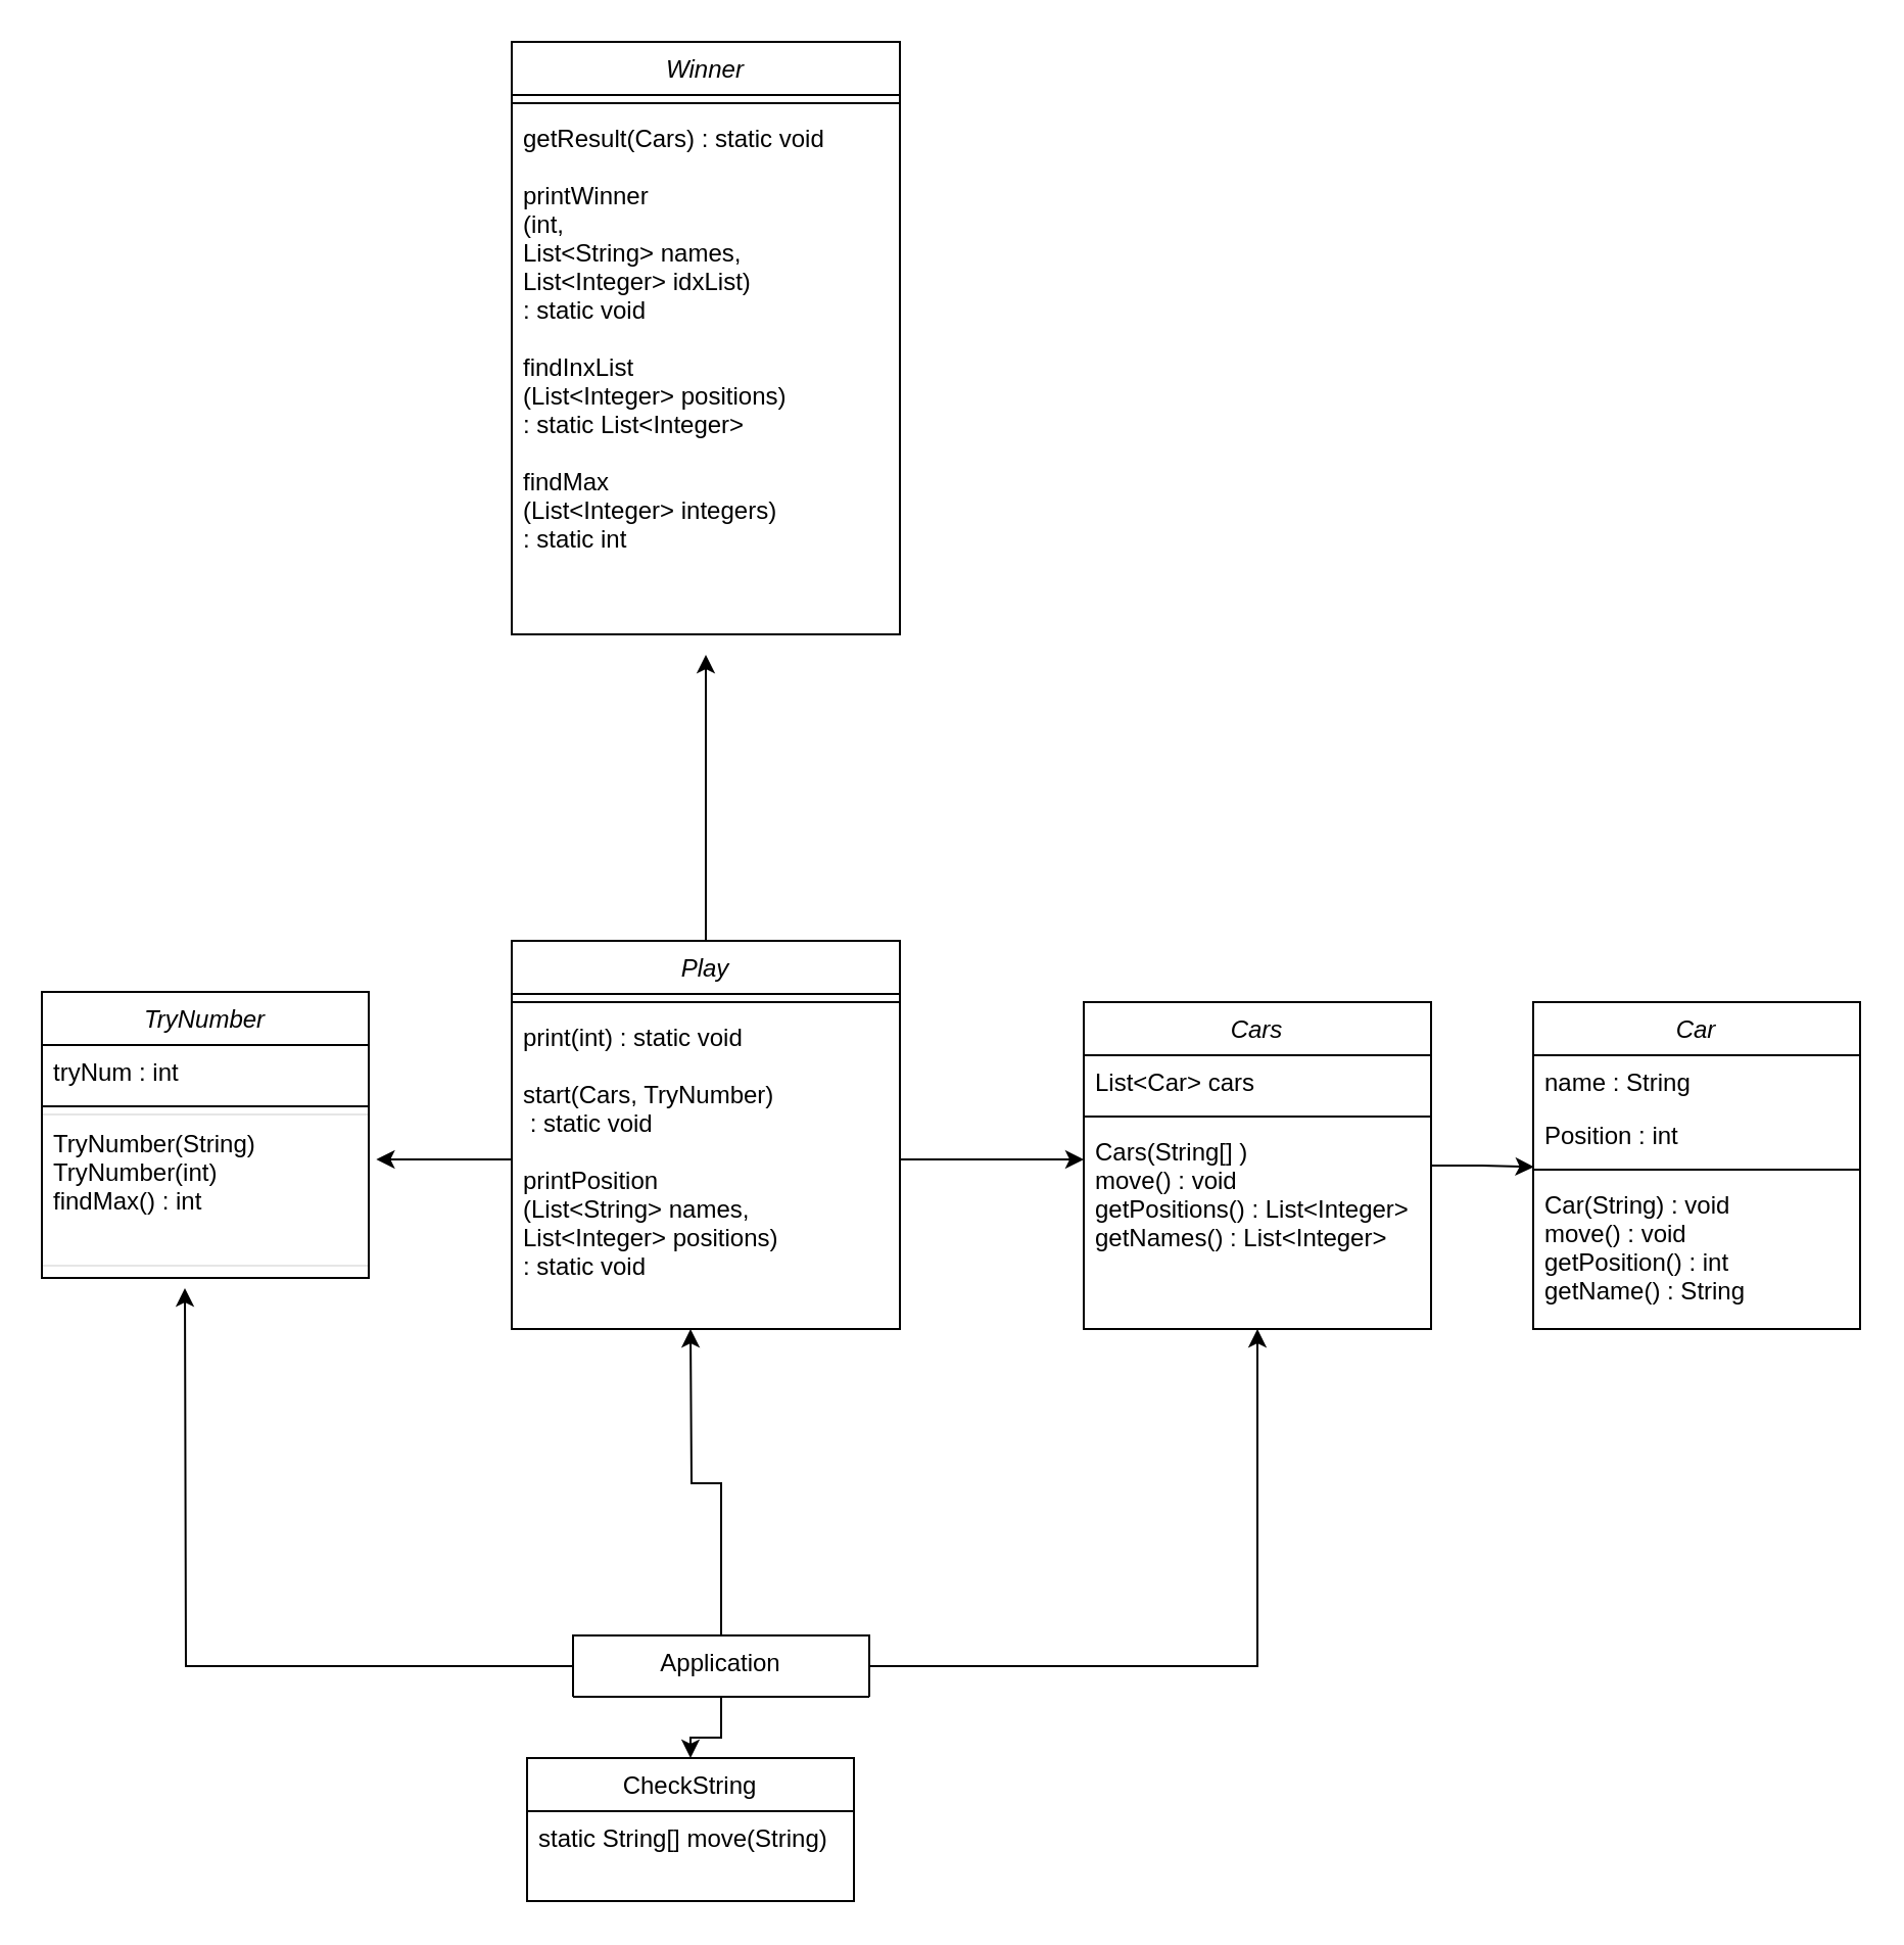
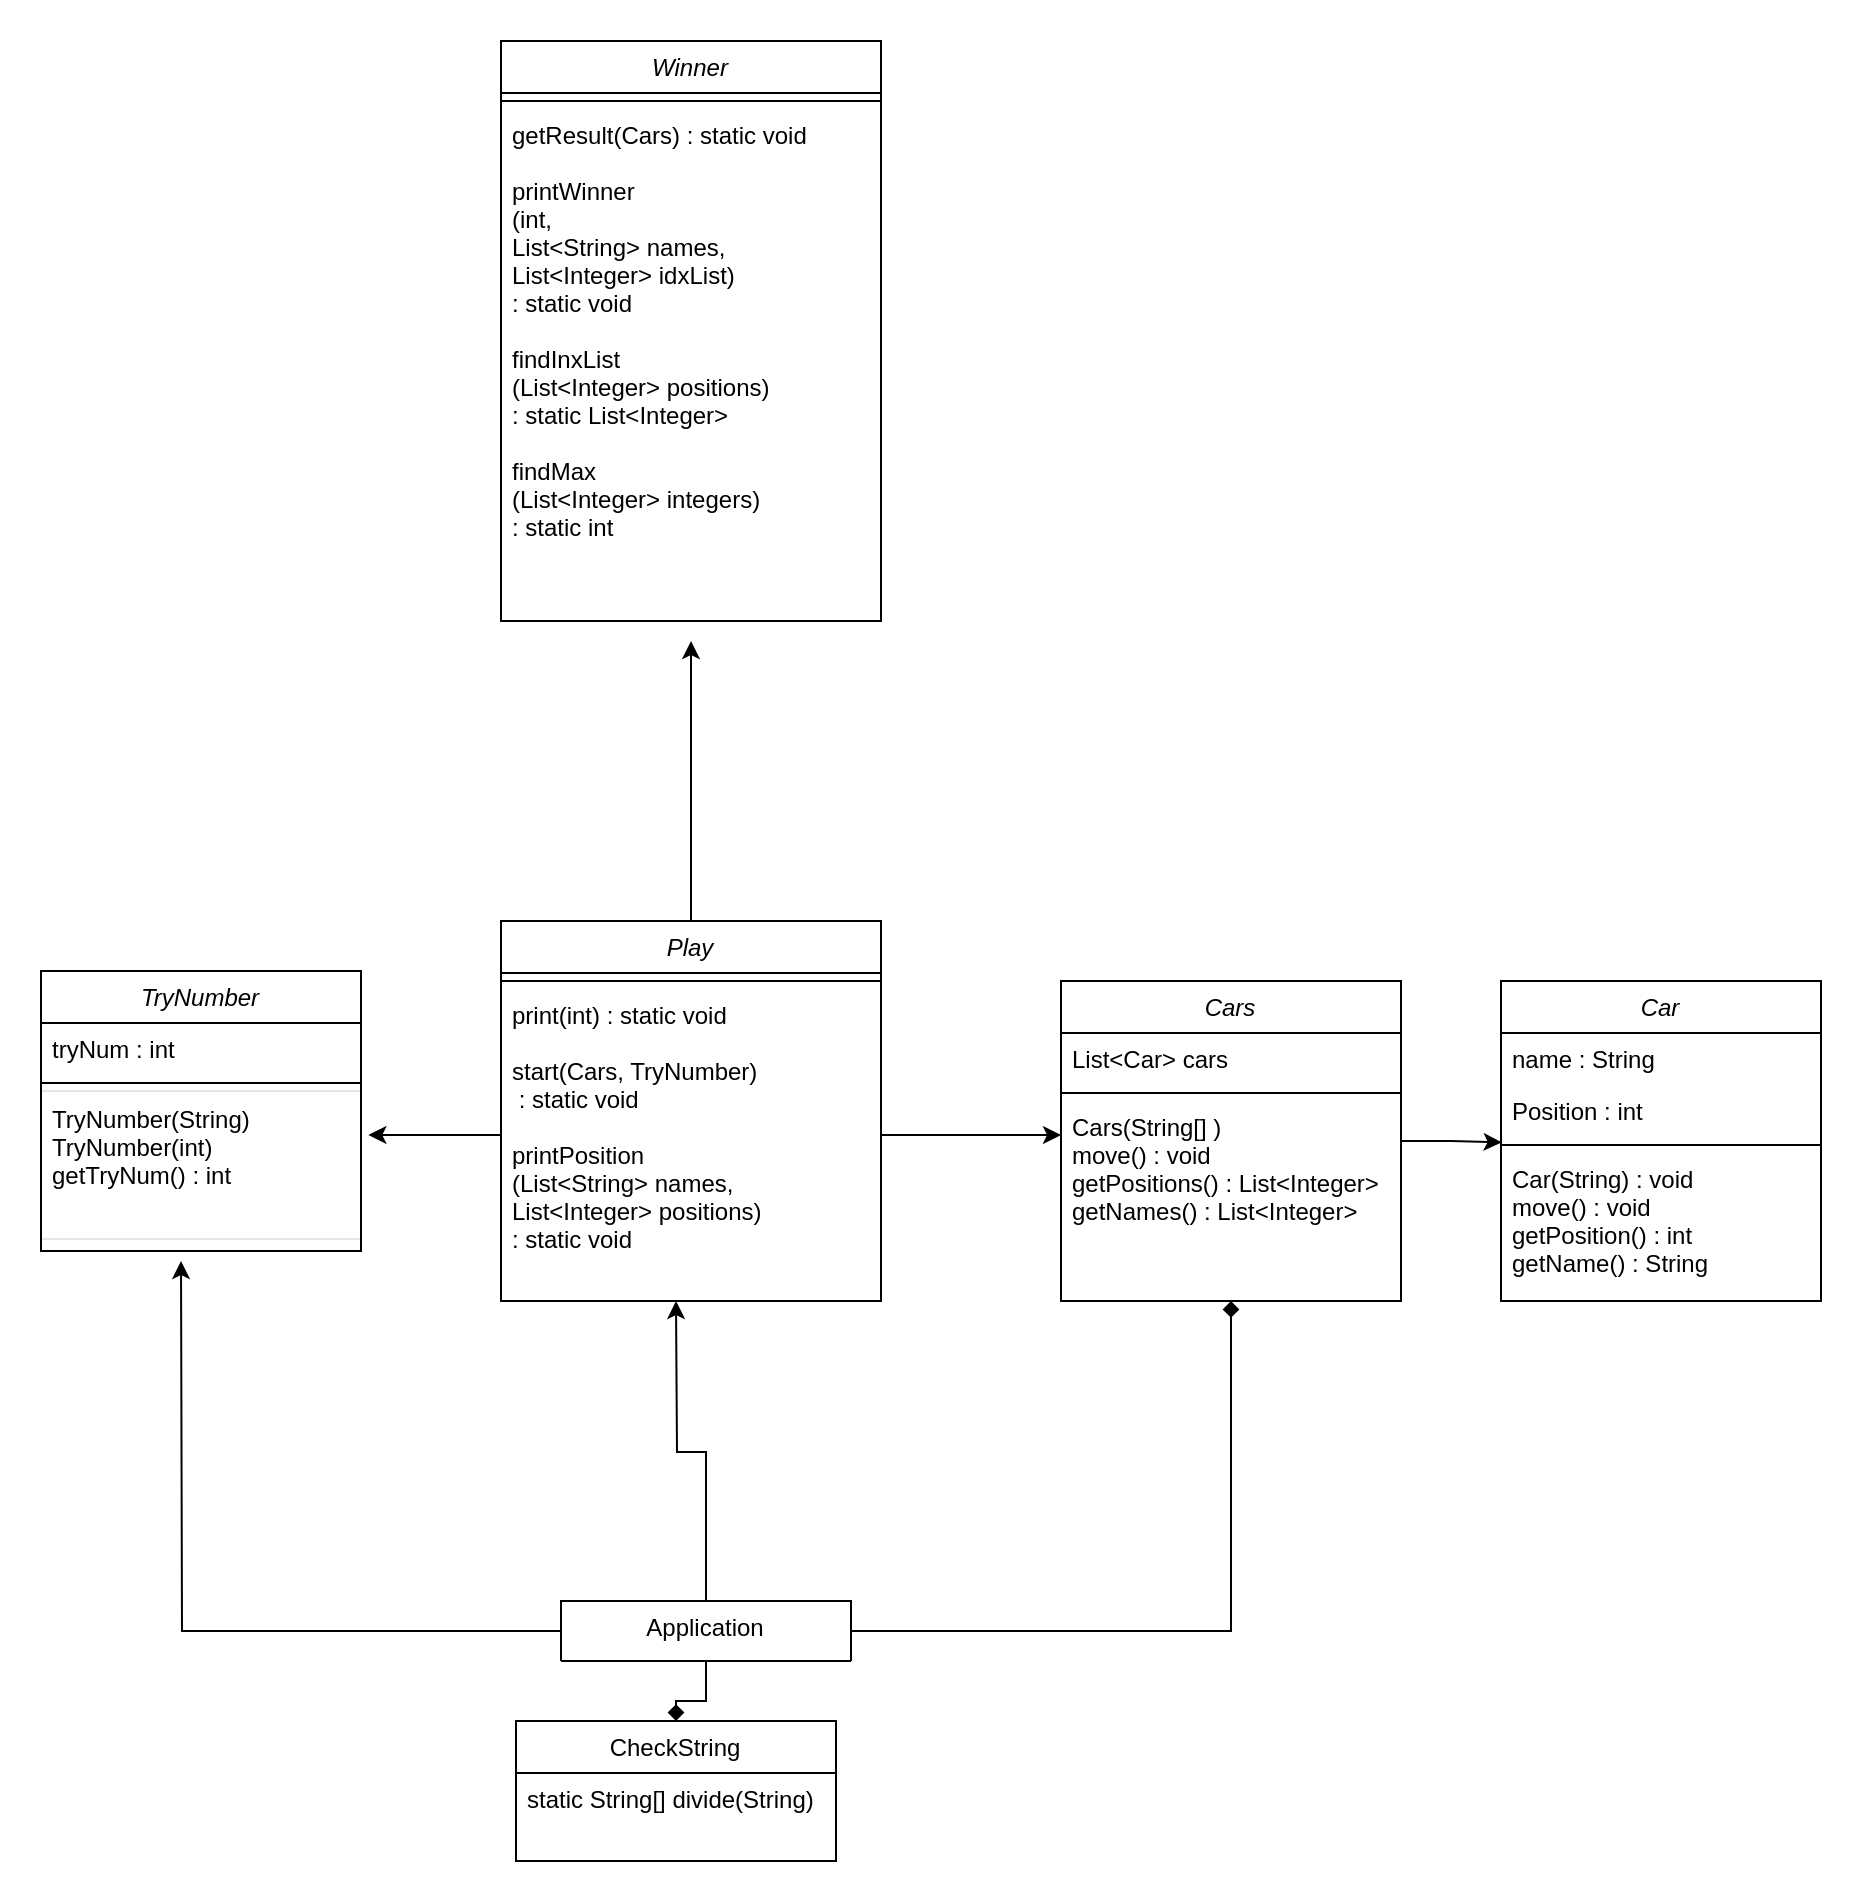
- <mxCell id="17" value="TryNumber(String)&#10;TryNumber(int)&#10;findMax() : int" style="text;align=left;verticalAlign=top;spacingLeft=4;spacingRight=4;overflow=hidden;rotatable=1;points=[[0,0.5],[1,0.5]];portConstraint=eastwest;spacingTop=1;strokeWidth=0;strokeColor=default;flipH=1;flipV=1;movable=1;resizable=1;deletable=1;editable=1;locked=0;connectable=1;" vertex="1" parent="14"><mxGeometry y="60" width="160" height="74" as="geometry" /></mxCell>
+ <mxCell id="17" value="TryNumber(String)&#10;TryNumber(int)&#10;getTryNum() : int" style="text;align=left;verticalAlign=top;spacingLeft=4;spacingRight=4;overflow=hidden;rotatable=1;points=[[0,0.5],[1,0.5]];portConstraint=eastwest;spacingTop=1;strokeWidth=0;strokeColor=default;flipH=1;flipV=1;movable=1;resizable=1;deletable=1;editable=1;locked=0;connectable=1;" vertex="1" parent="14"><mxGeometry y="60" width="160" height="74" as="geometry" /></mxCell>
- <mxCell id="27" style="edgeStyle=orthogonalEdgeStyle;rounded=0;orthogonalLoop=1;jettySize=auto;html=1;entryX=0.5;entryY=1;entryDx=0;entryDy=0;" edge="1" parent="1" source="31" target="10"><mxGeometry relative="1" as="geometry" /></mxCell>
+ <mxCell id="27" style="edgeStyle=orthogonalEdgeStyle;rounded=0;orthogonalLoop=1;jettySize=auto;html=1;entryX=0.5;entryY=1;entryDx=0;entryDy=0;endArrow=diamond;" edge="1" parent="1" source="31" target="10"><mxGeometry relative="1" as="geometry" /></mxCell>
- <mxCell id="28" style="edgeStyle=orthogonalEdgeStyle;rounded=0;orthogonalLoop=1;jettySize=auto;html=1;entryX=0.5;entryY=0;entryDx=0;entryDy=0;" edge="1" parent="1" source="31" target="7"><mxGeometry relative="1" as="geometry" /></mxCell>
+ <mxCell id="28" style="edgeStyle=orthogonalEdgeStyle;rounded=0;orthogonalLoop=1;jettySize=auto;html=1;entryX=0.5;entryY=0;entryDx=0;entryDy=0;endArrow=diamond;" edge="1" parent="1" source="31" target="7"><mxGeometry relative="1" as="geometry" /></mxCell>
- <mxCell id="8" value="static String[] move(String)" style="text;align=left;verticalAlign=top;spacingLeft=4;spacingRight=4;overflow=hidden;rotatable=0;points=[[0,0.5],[1,0.5]];portConstraint=eastwest;" parent="7" vertex="1"><mxGeometry y="26" width="160" height="26" as="geometry" /></mxCell>
+ <mxCell id="8" value="static String[] divide(String)" style="text;align=left;verticalAlign=top;spacingLeft=4;spacingRight=4;overflow=hidden;rotatable=0;points=[[0,0.5],[1,0.5]];portConstraint=eastwest;" parent="7" vertex="1"><mxGeometry y="26" width="160" height="26" as="geometry" /></mxCell>
